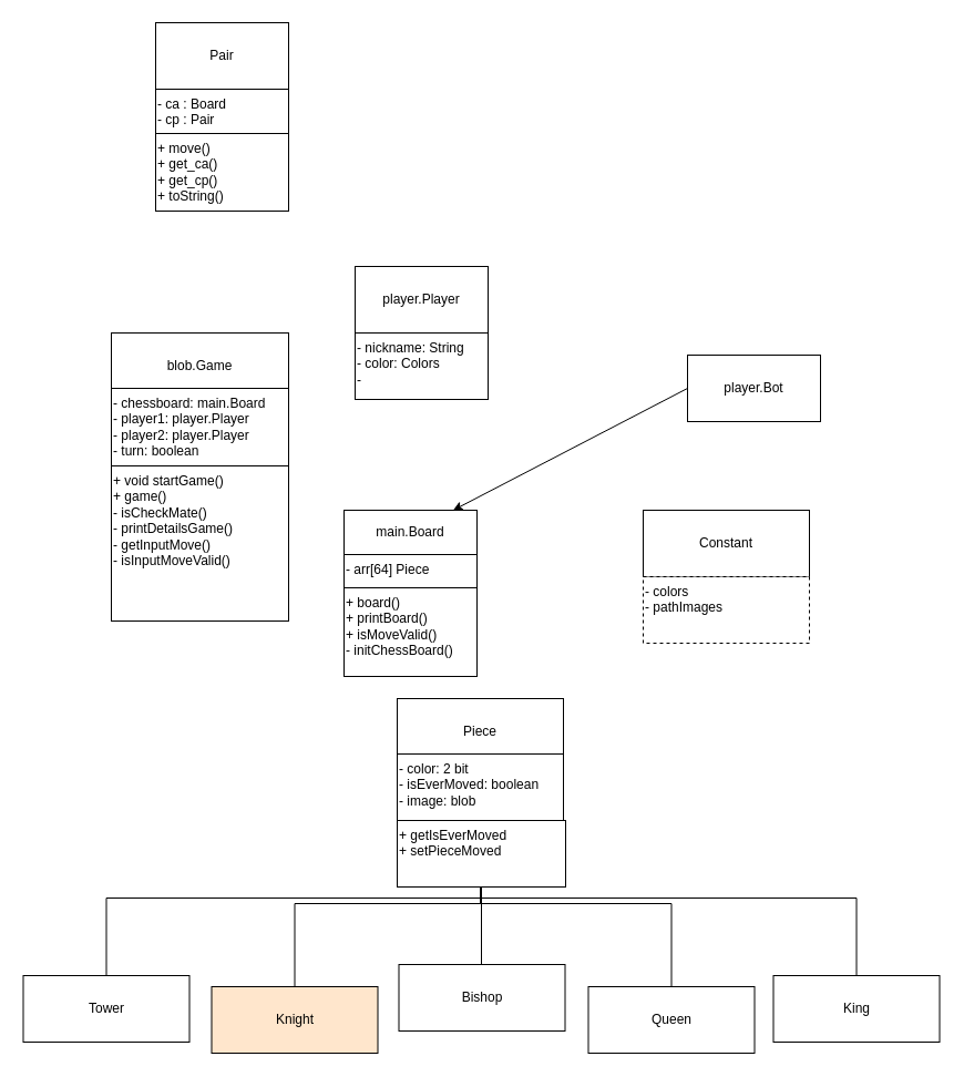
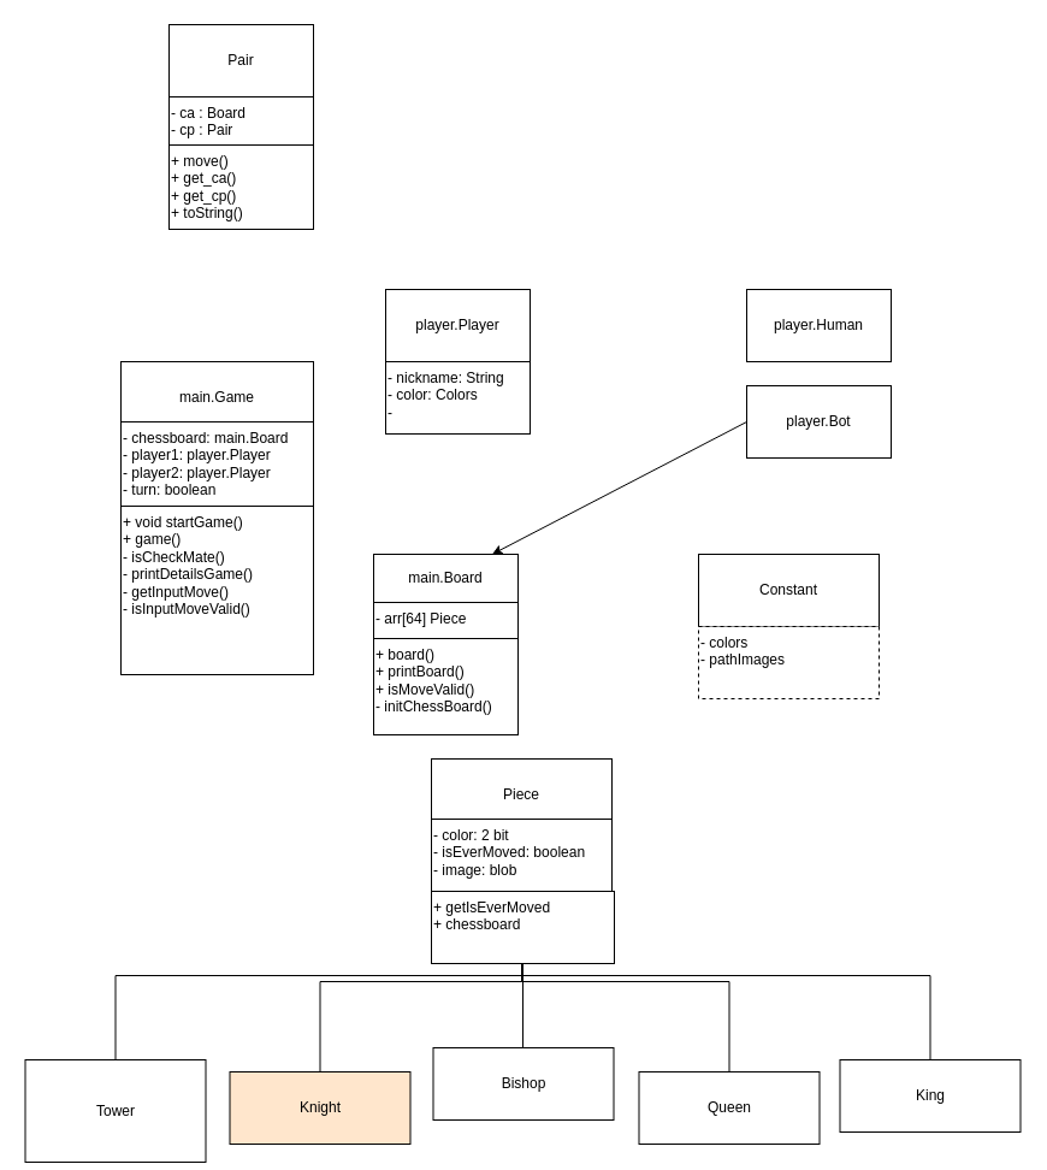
+ <mxCell id="23" value="player.Human" style="rounded=0;whiteSpace=wrap;html=1;" parent="1" vertex="1"><mxGeometry x="620" y="240" width="120" height="60" as="geometry" /></mxCell>
- <mxCell id="2" value="blob.Game" style="rounded=0;whiteSpace=wrap;html=1;" parent="1" vertex="1"><mxGeometry x="100" y="300" width="160" height="60" as="geometry" /></mxCell>
+ <mxCell id="2" value="main.Game" style="rounded=0;whiteSpace=wrap;html=1;" parent="1" vertex="1"><mxGeometry x="100" y="300" width="160" height="60" as="geometry" /></mxCell>
- <mxCell id="30" value="+ getIsEverMoved&lt;div&gt;+ setPieceMoved&lt;/div&gt;" style="rounded=0;whiteSpace=wrap;html=1;align=left;verticalAlign=top;" parent="1" vertex="1"><mxGeometry x="358" y="740" width="152" height="60" as="geometry" /></mxCell>
+ <mxCell id="30" value="+ getIsEverMoved&lt;div&gt;+ chessboard&lt;/div&gt;" style="rounded=0;whiteSpace=wrap;html=1;align=left;verticalAlign=top;" parent="1" vertex="1"><mxGeometry x="358" y="740" width="152" height="60" as="geometry" /></mxCell>
- <mxCell id="11" value="Tower" style="rounded=0;whiteSpace=wrap;html=1;" parent="1" vertex="1"><mxGeometry x="20.5" y="880" width="150" height="60" as="geometry" /></mxCell>
+ <mxCell id="11" value="Tower" style="rounded=0;whiteSpace=wrap;html=1;" parent="1" vertex="1"><mxGeometry x="20.5" y="880" width="150" height="85" as="geometry" /></mxCell>
